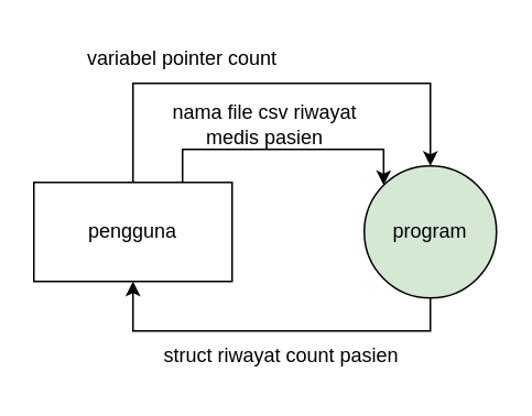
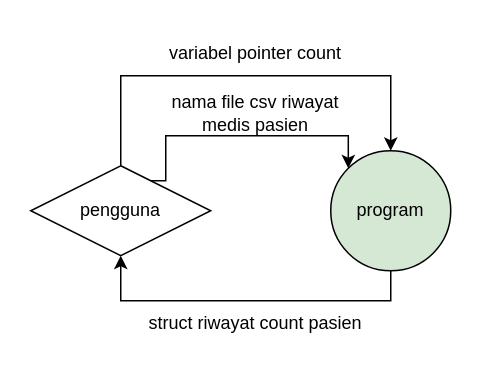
- <mxCell id="8" value="variabel pointer count" style="text;html=1;align=center;verticalAlign=middle;whiteSpace=wrap;rounded=0;" vertex="1" parent="1"><mxGeometry x="20" y="20" width="180" height="30" as="geometry" /></mxCell>
+ <mxCell id="8" value="variabel pointer count" style="text;html=1;align=center;verticalAlign=middle;whiteSpace=wrap;rounded=0;" vertex="1" parent="1"><mxGeometry x="80" y="20" width="180" height="30" as="geometry" /></mxCell>
- <mxCell id="7" value="nama file csv riwayat medis pasien" style="text;html=1;align=center;verticalAlign=middle;whiteSpace=wrap;rounded=0;" vertex="1" parent="1"><mxGeometry x="100" y="60" width="120" height="30" as="geometry" /></mxCell>
+ <mxCell id="7" value="nama file csv riwayat medis pasien" style="text;html=1;align=center;verticalAlign=middle;whiteSpace=wrap;rounded=0;" vertex="1" parent="1"><mxGeometry x="110" y="60" width="120" height="30" as="geometry" /></mxCell>
- <mxCell id="4" value="pengguna" style="rounded=0;whiteSpace=wrap;html=1;" vertex="1" parent="1"><mxGeometry x="20" y="110" width="120" height="60" as="geometry" /></mxCell>
+ <mxCell id="4" value="pengguna" style="rhombus;whiteSpace=wrap;html=1;" vertex="1" parent="1"><mxGeometry x="20" y="110" width="120" height="60" as="geometry" /></mxCell>
